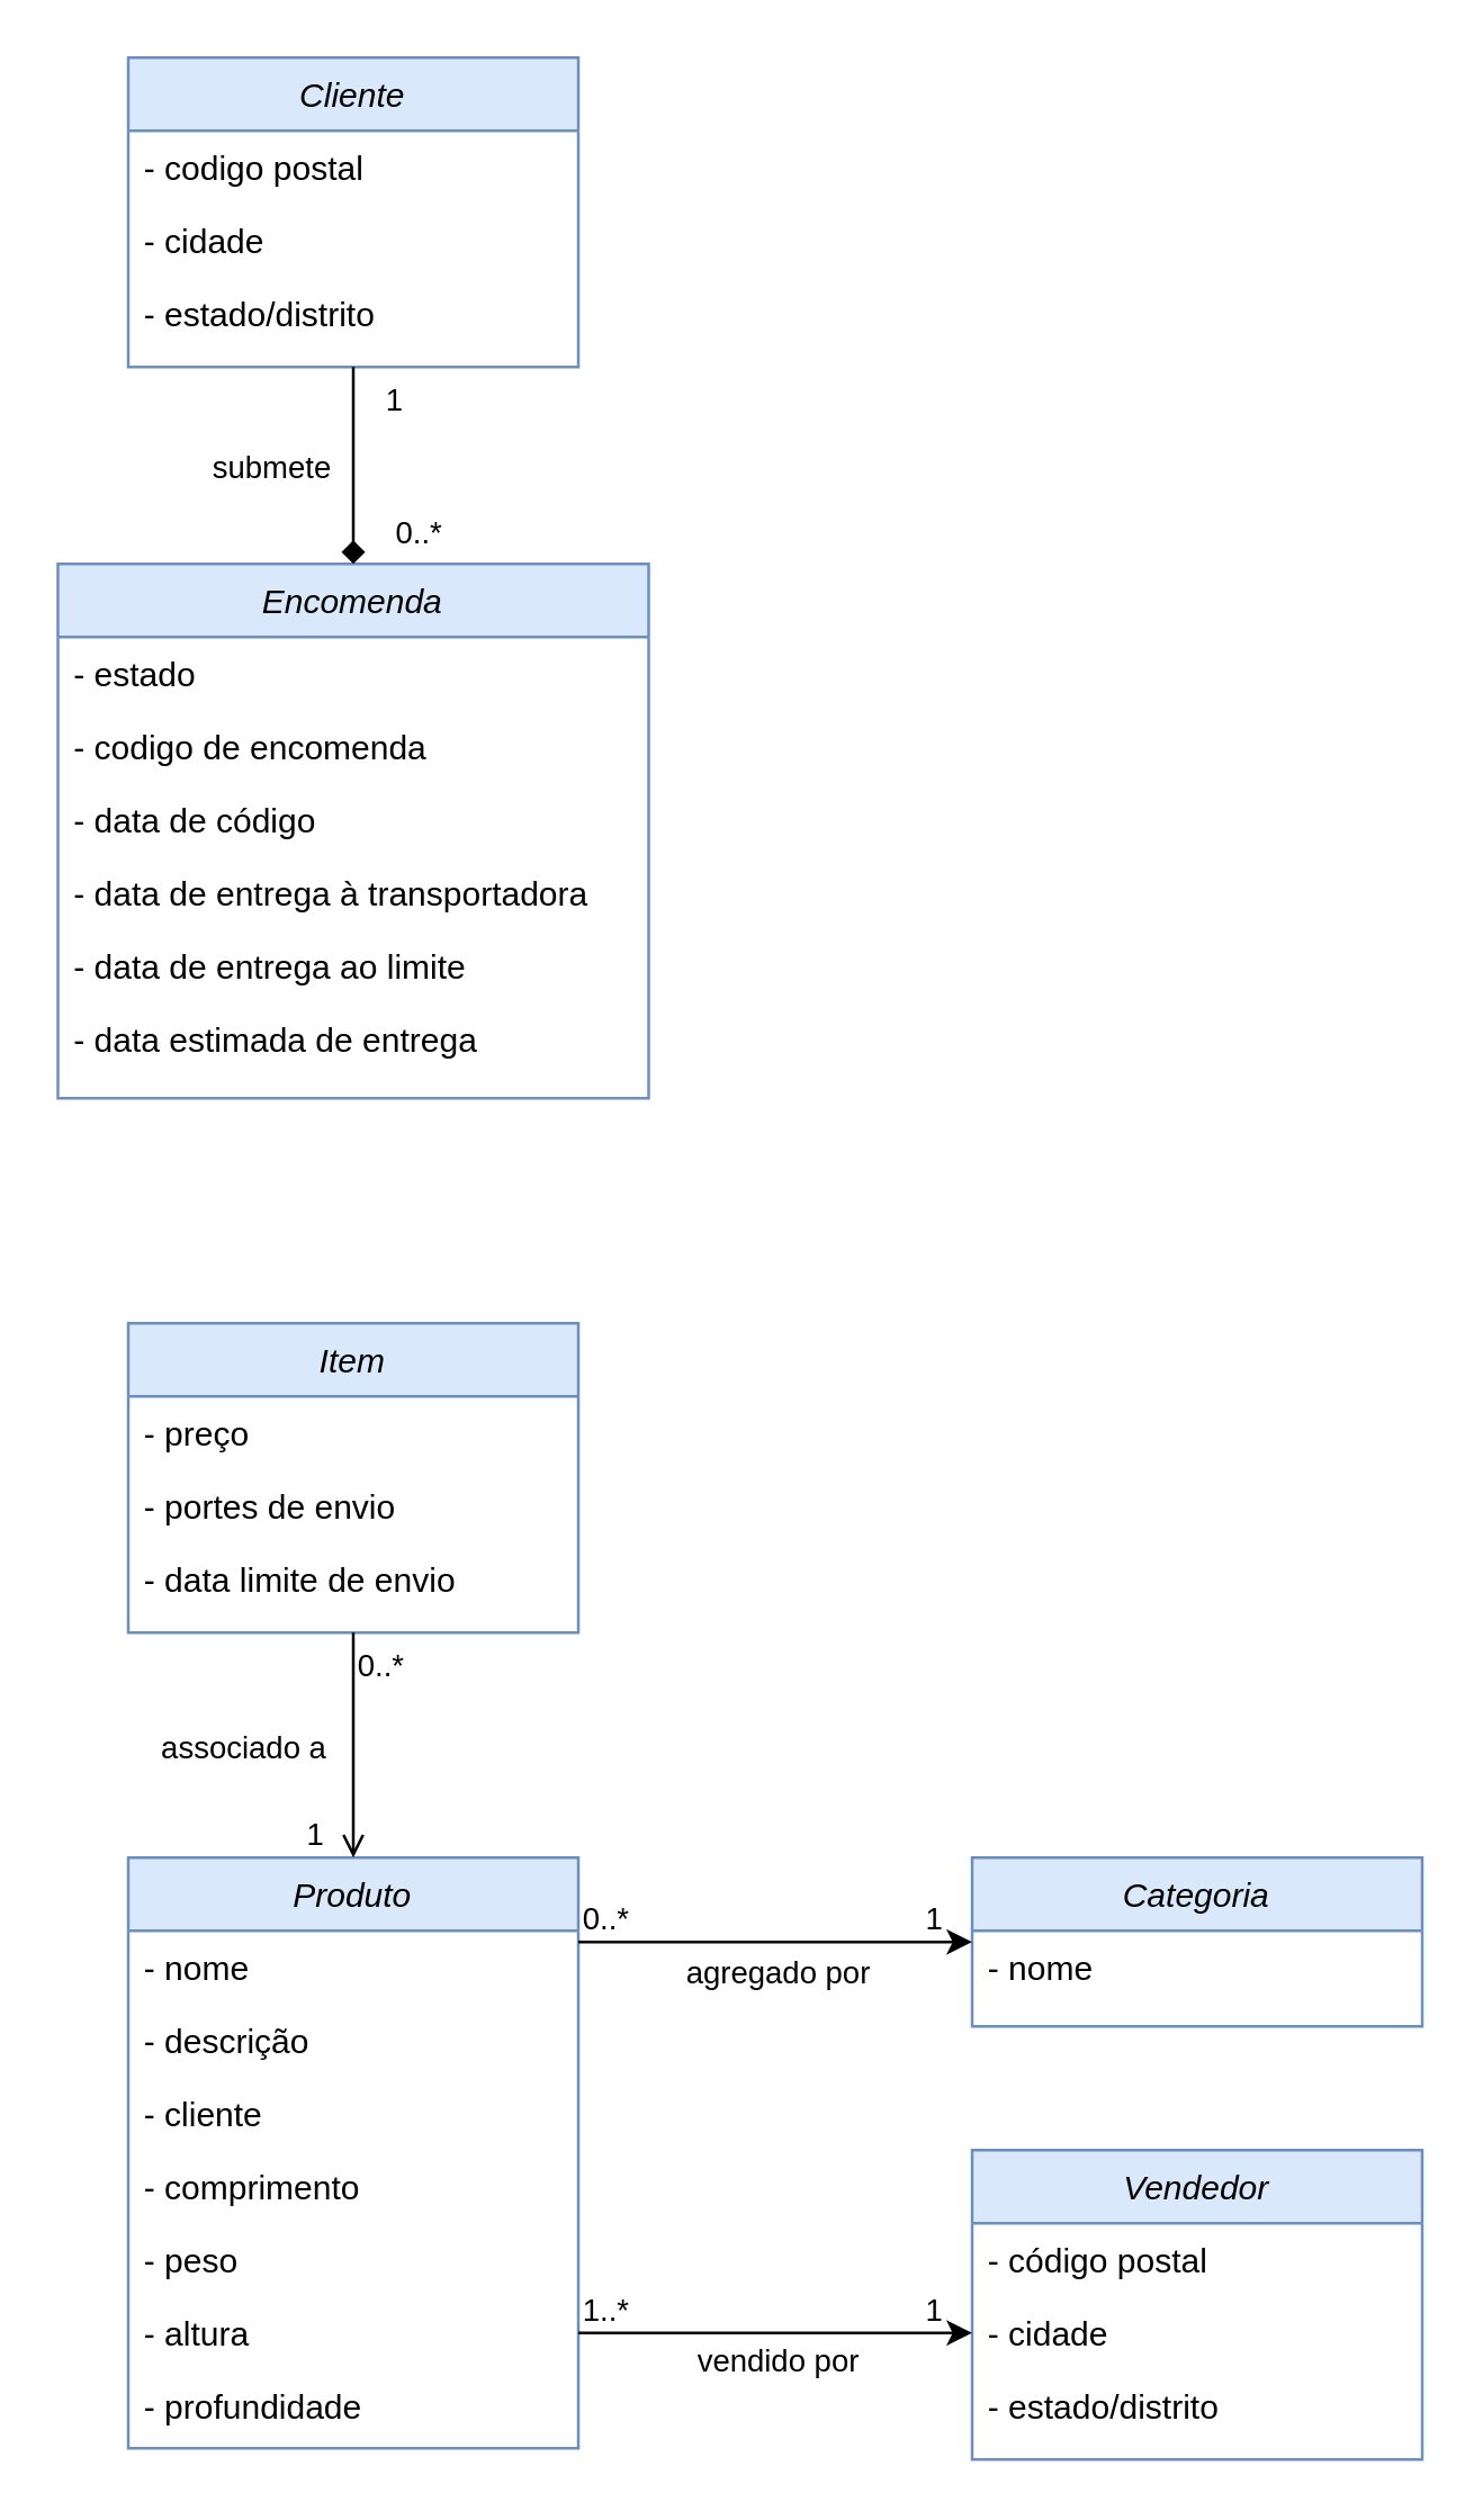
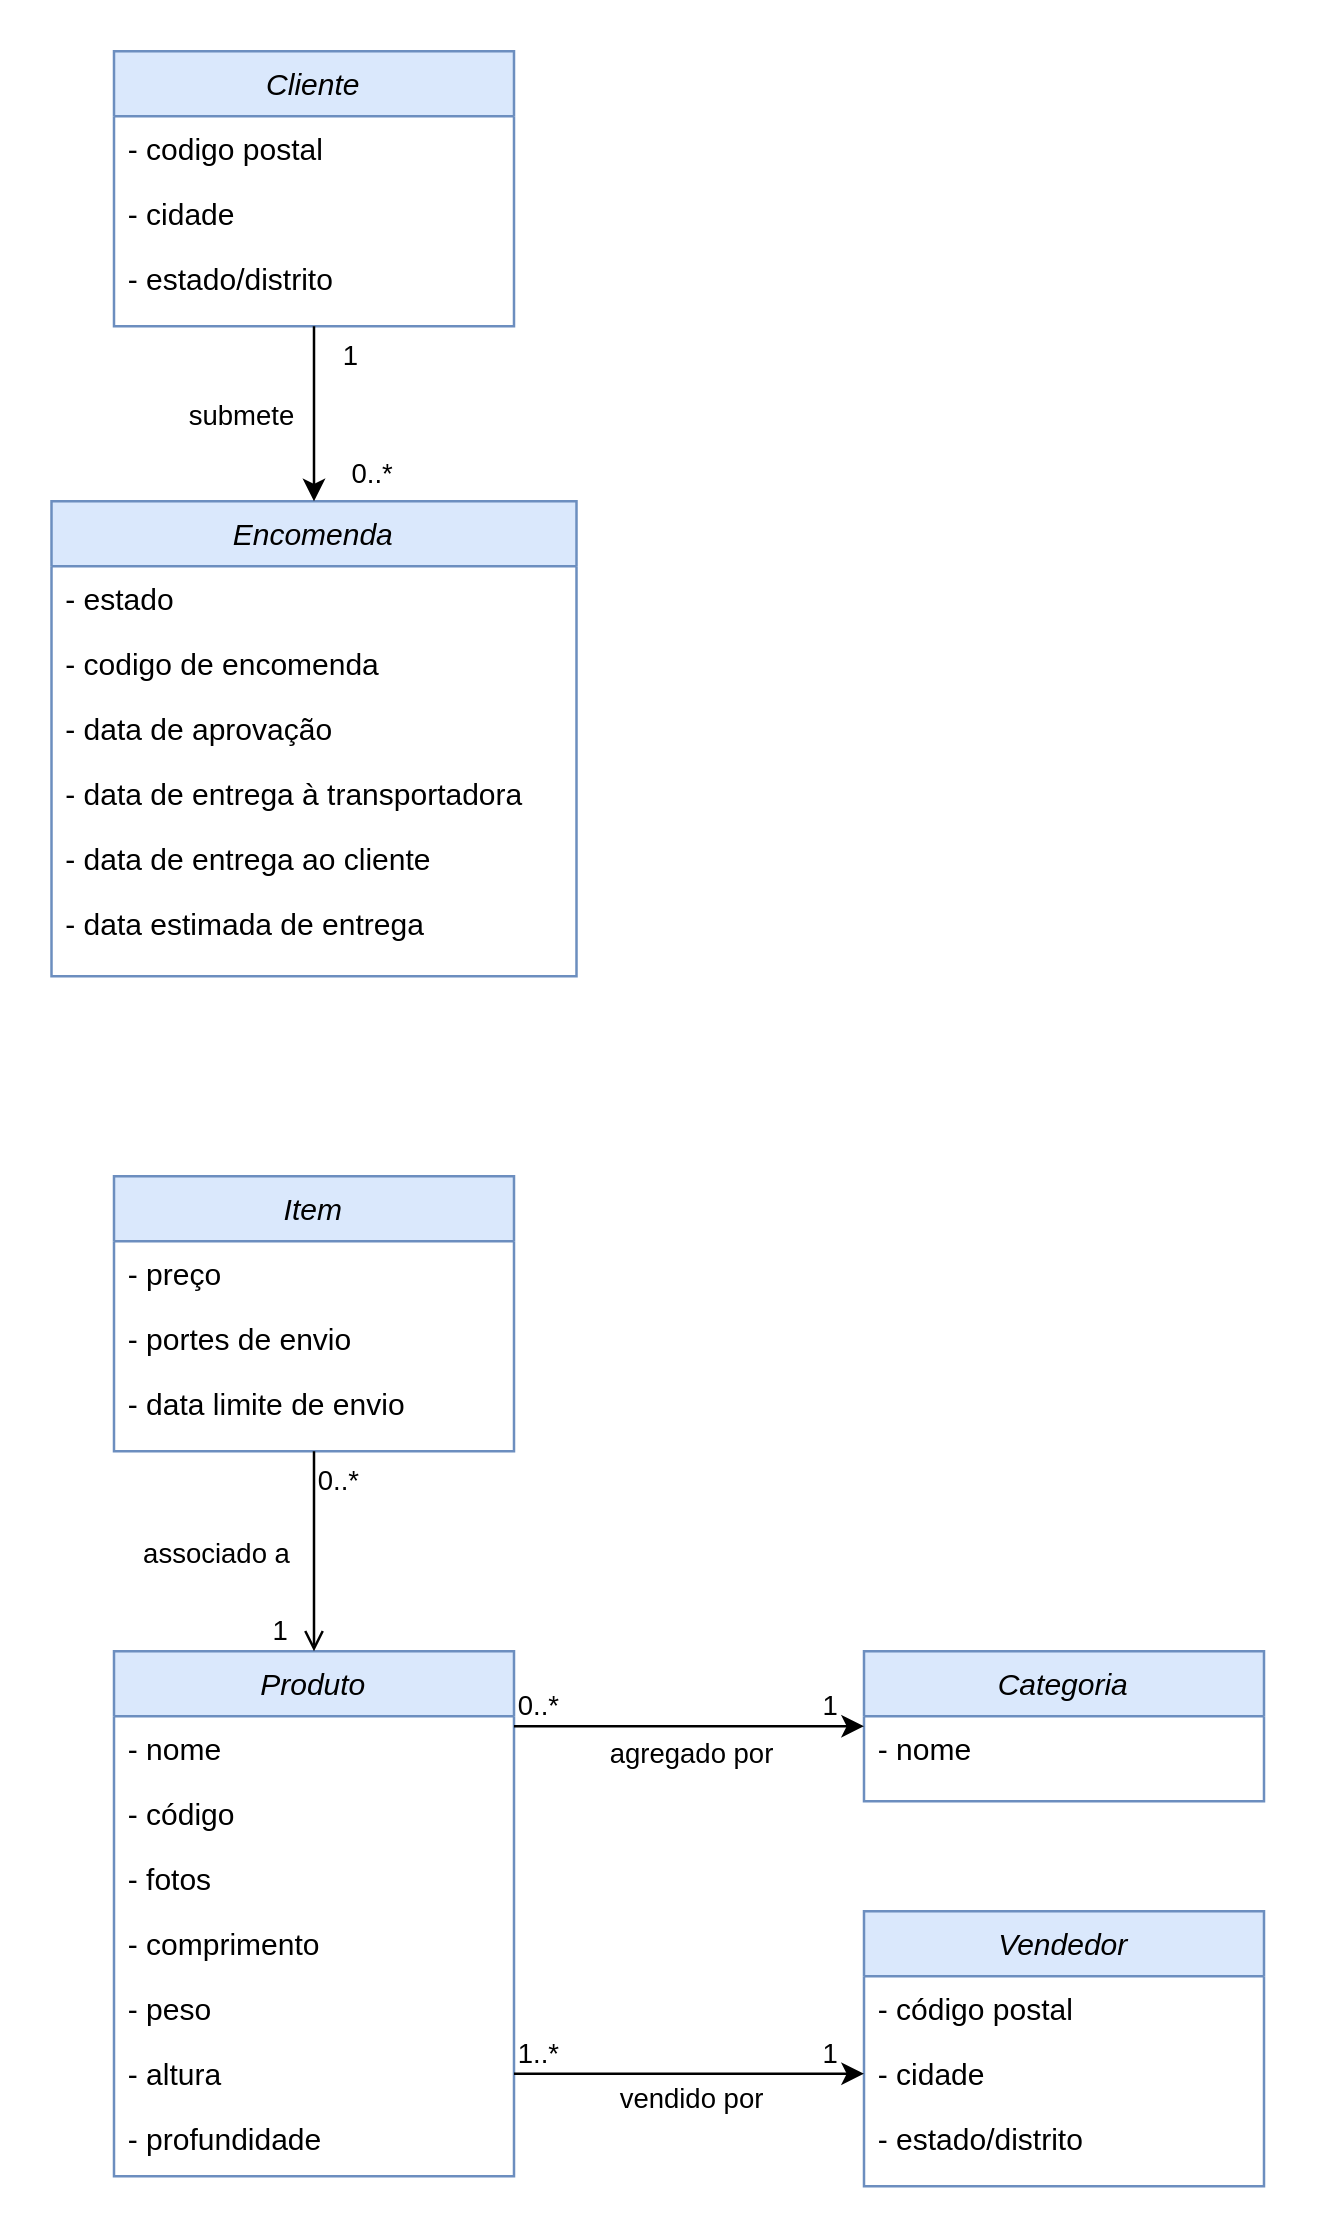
- <mxCell id="17" value="" style="endArrow=diamond;html=1;rounded=0;exitX=0.5;exitY=1;exitDx=0;exitDy=0;entryX=0.5;entryY=0;entryDx=0;entryDy=0;labelBackgroundColor=none;" parent="1" source="13" target="2" edge="1"><mxGeometry relative="1" as="geometry"><mxPoint x="265" y="330" as="sourcePoint" /><mxPoint x="425" y="330" as="targetPoint" /></mxGeometry></mxCell>
+ <mxCell id="17" value="" style="endArrow=classic;html=1;rounded=0;exitX=0.5;exitY=1;exitDx=0;exitDy=0;entryX=0.5;entryY=0;entryDx=0;entryDy=0;labelBackgroundColor=none;" parent="1" source="13" target="2" edge="1"><mxGeometry relative="1" as="geometry"><mxPoint x="265" y="330" as="sourcePoint" /><mxPoint x="425" y="330" as="targetPoint" /></mxGeometry></mxCell>
- <mxCell id="5" value="- data de código" style="text;align=left;verticalAlign=top;spacingLeft=4;spacingRight=4;overflow=hidden;rotatable=0;points=[[0,0.5],[1,0.5]];portConstraint=eastwest;rounded=0;shadow=0;html=0;labelBackgroundColor=none;" parent="2" vertex="1"><mxGeometry y="78" width="210" height="26" as="geometry" /></mxCell>
+ <mxCell id="5" value="- data de aprovação" style="text;align=left;verticalAlign=top;spacingLeft=4;spacingRight=4;overflow=hidden;rotatable=0;points=[[0,0.5],[1,0.5]];portConstraint=eastwest;rounded=0;shadow=0;html=0;labelBackgroundColor=none;" parent="2" vertex="1"><mxGeometry y="78" width="210" height="26" as="geometry" /></mxCell>
- <mxCell id="7" value="- data de entrega ao limite" style="text;align=left;verticalAlign=top;spacingLeft=4;spacingRight=4;overflow=hidden;rotatable=0;points=[[0,0.5],[1,0.5]];portConstraint=eastwest;rounded=0;shadow=0;html=0;labelBackgroundColor=none;" parent="2" vertex="1"><mxGeometry y="130" width="210" height="26" as="geometry" /></mxCell>
+ <mxCell id="7" value="- data de entrega ao cliente" style="text;align=left;verticalAlign=top;spacingLeft=4;spacingRight=4;overflow=hidden;rotatable=0;points=[[0,0.5],[1,0.5]];portConstraint=eastwest;rounded=0;shadow=0;html=0;labelBackgroundColor=none;" parent="2" vertex="1"><mxGeometry y="130" width="210" height="26" as="geometry" /></mxCell>
- <mxCell id="23" value="- descrição" style="text;align=left;verticalAlign=top;spacingLeft=4;spacingRight=4;overflow=hidden;rotatable=0;points=[[0,0.5],[1,0.5]];portConstraint=eastwest;rounded=0;shadow=0;html=0;labelBackgroundColor=none;" parent="21" vertex="1"><mxGeometry y="52" width="160" height="26" as="geometry" /></mxCell>
+ <mxCell id="23" value="- código" style="text;align=left;verticalAlign=top;spacingLeft=4;spacingRight=4;overflow=hidden;rotatable=0;points=[[0,0.5],[1,0.5]];portConstraint=eastwest;rounded=0;shadow=0;html=0;labelBackgroundColor=none;" parent="21" vertex="1"><mxGeometry y="52" width="160" height="26" as="geometry" /></mxCell>
- <mxCell id="24" value="- cliente" style="text;align=left;verticalAlign=top;spacingLeft=4;spacingRight=4;overflow=hidden;rotatable=0;points=[[0,0.5],[1,0.5]];portConstraint=eastwest;rounded=0;shadow=0;html=0;labelBackgroundColor=none;" parent="21" vertex="1"><mxGeometry y="78" width="160" height="26" as="geometry" /></mxCell>
+ <mxCell id="24" value="- fotos" style="text;align=left;verticalAlign=top;spacingLeft=4;spacingRight=4;overflow=hidden;rotatable=0;points=[[0,0.5],[1,0.5]];portConstraint=eastwest;rounded=0;shadow=0;html=0;labelBackgroundColor=none;" parent="21" vertex="1"><mxGeometry y="78" width="160" height="26" as="geometry" /></mxCell>
